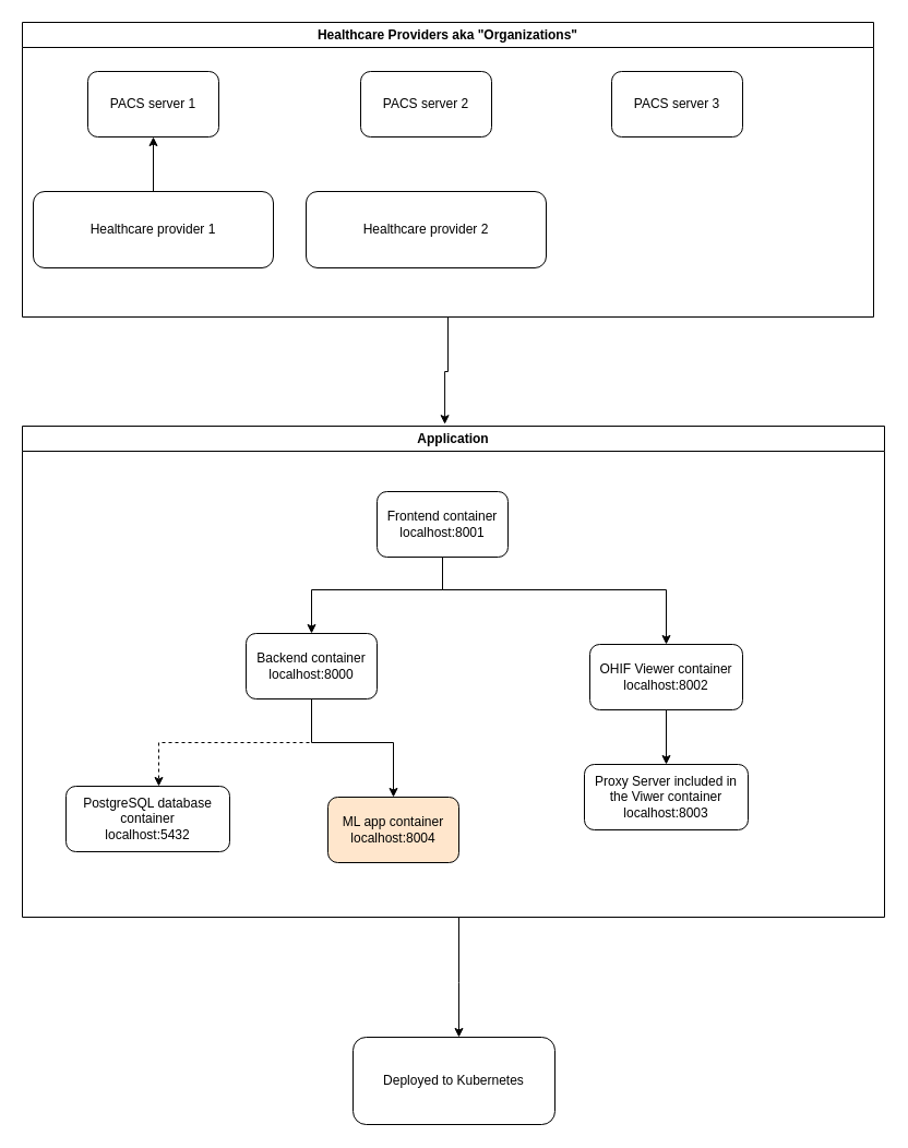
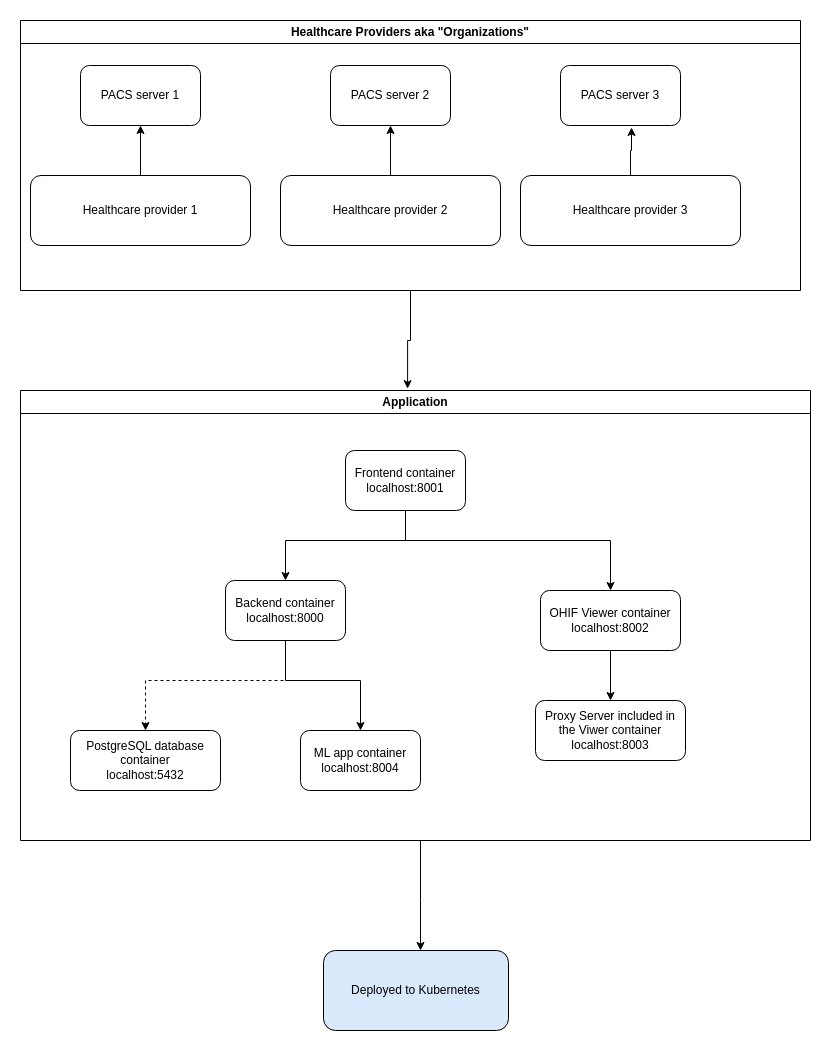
+ <mxCell id="10" style="edgeStyle=orthogonalEdgeStyle;rounded=0;orthogonalLoop=1;jettySize=auto;html=1;" edge="1" parent="2" source="6" target="5"><mxGeometry relative="1" as="geometry" /></mxCell>
+ <mxCell id="11" style="edgeStyle=orthogonalEdgeStyle;rounded=0;orthogonalLoop=1;jettySize=auto;html=1;entryX=0.592;entryY=1.033;entryDx=0;entryDy=0;entryPerimeter=0;" edge="1" parent="2" source="7" target="8"><mxGeometry relative="1" as="geometry" /></mxCell>
+ <mxCell id="7" value="Healthcare provider 3" style="rounded=1;whiteSpace=wrap;html=1;" vertex="1" parent="2"><mxGeometry x="500" y="155" width="220" height="70" as="geometry" /></mxCell>
- <mxCell id="22" value="PostgreSQL database container&lt;div&gt;localhost:5432&lt;/div&gt;" style="rounded=1;whiteSpace=wrap;html=1;" vertex="1" parent="13"><mxGeometry x="40" y="330" width="150" height="60" as="geometry" /></mxCell>
+ <mxCell id="22" value="PostgreSQL database container&lt;div&gt;localhost:5432&lt;/div&gt;" style="rounded=1;whiteSpace=wrap;html=1;" vertex="1" parent="13"><mxGeometry x="50" y="340" width="150" height="60" as="geometry" /></mxCell>
- <mxCell id="23" value="ML app container&lt;div&gt;localhost:8004&lt;/div&gt;" style="rounded=1;whiteSpace=wrap;html=1;fillColor=#ffe6cc;" vertex="1" parent="13"><mxGeometry x="280" y="340" width="120" height="60" as="geometry" /></mxCell>
+ <mxCell id="23" value="ML app container&lt;div&gt;localhost:8004&lt;/div&gt;" style="rounded=1;whiteSpace=wrap;html=1;" vertex="1" parent="13"><mxGeometry x="280" y="340" width="120" height="60" as="geometry" /></mxCell>
- <mxCell id="25" value="Deployed to Kubernetes" style="rounded=1;whiteSpace=wrap;html=1;" vertex="1" parent="1"><mxGeometry x="323" y="950" width="185" height="80" as="geometry" /></mxCell>
+ <mxCell id="25" value="Deployed to Kubernetes" style="rounded=1;whiteSpace=wrap;html=1;fillColor=#dae8fc;" vertex="1" parent="1"><mxGeometry x="323" y="950" width="185" height="80" as="geometry" /></mxCell>
